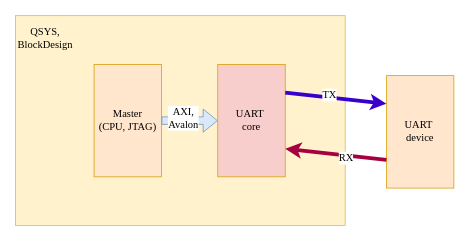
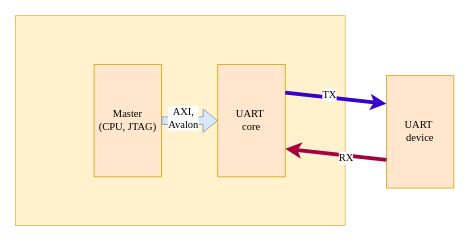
- <mxCell id="12" value="&lt;font style=&quot;font-size: 14px;&quot; face=&quot;Times New Roman&quot;&gt;QSYS,&lt;br&gt;BlockDesign&lt;/font&gt;" style="text;html=1;strokeColor=none;fillColor=none;align=center;verticalAlign=middle;whiteSpace=wrap;rounded=0;" vertex="1" parent="1"><mxGeometry x="30" y="35" width="60" height="30" as="geometry" /></mxCell>
- <mxCell id="6" value="UART&amp;nbsp;&lt;br&gt;core" style="rounded=0;whiteSpace=wrap;html=1;fontFamily=Times New Roman;fontSize=14;fillColor=#f8cecc;strokeColor=#d79b00;" vertex="1" parent="1"><mxGeometry x="290" y="85" width="90" height="150" as="geometry" /></mxCell>
+ <mxCell id="6" value="UART&amp;nbsp;&lt;br&gt;core" style="rounded=0;whiteSpace=wrap;html=1;fontFamily=Times New Roman;fontSize=14;fillColor=#ffe6cc;strokeColor=#d79b00;" vertex="1" parent="1"><mxGeometry x="290" y="85" width="90" height="150" as="geometry" /></mxCell>
